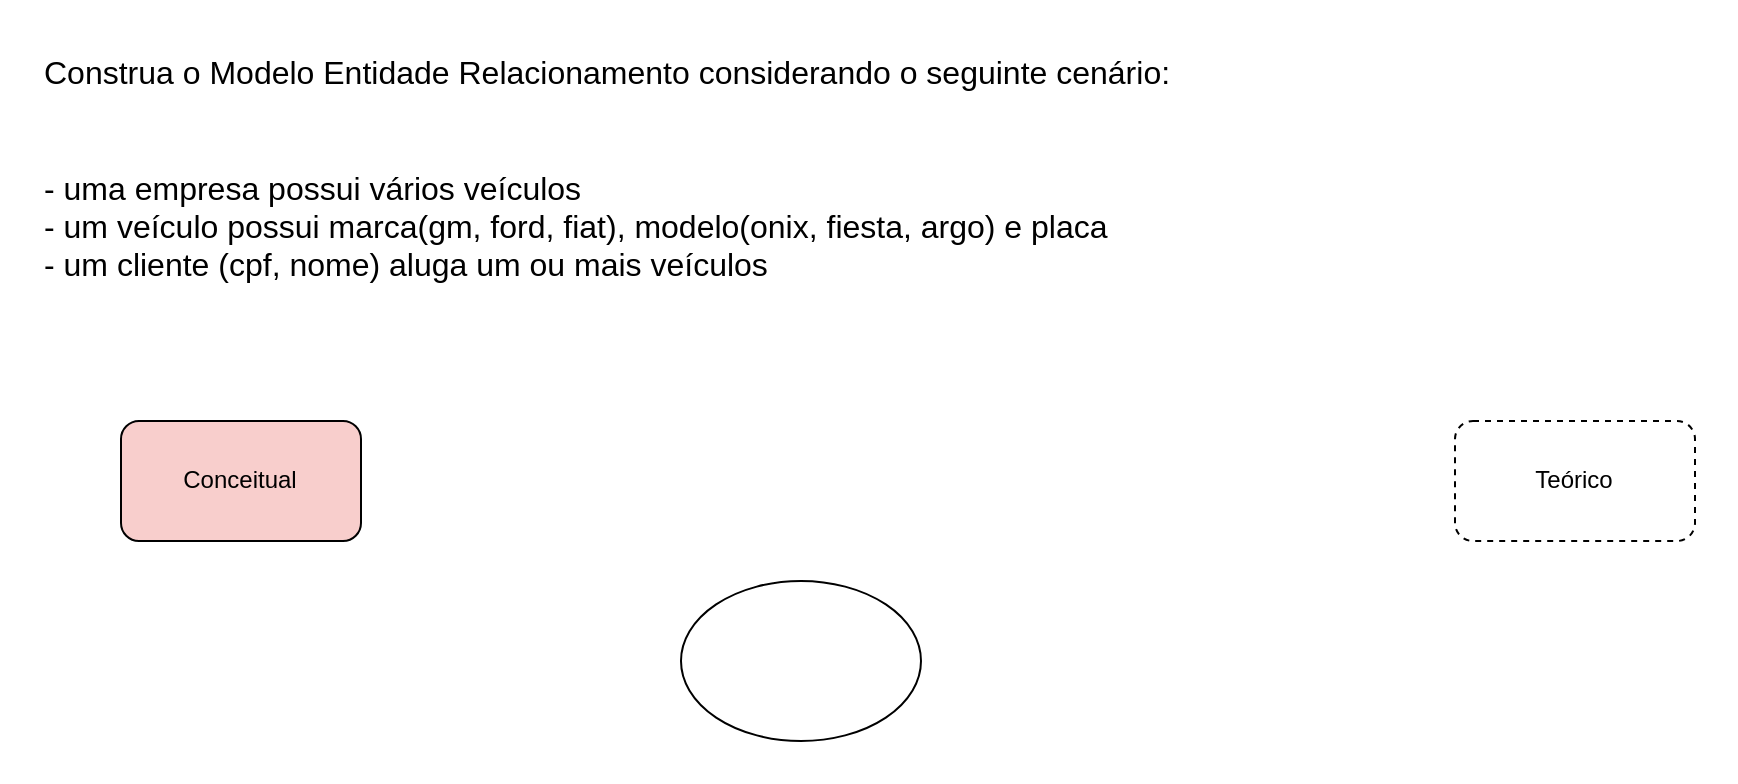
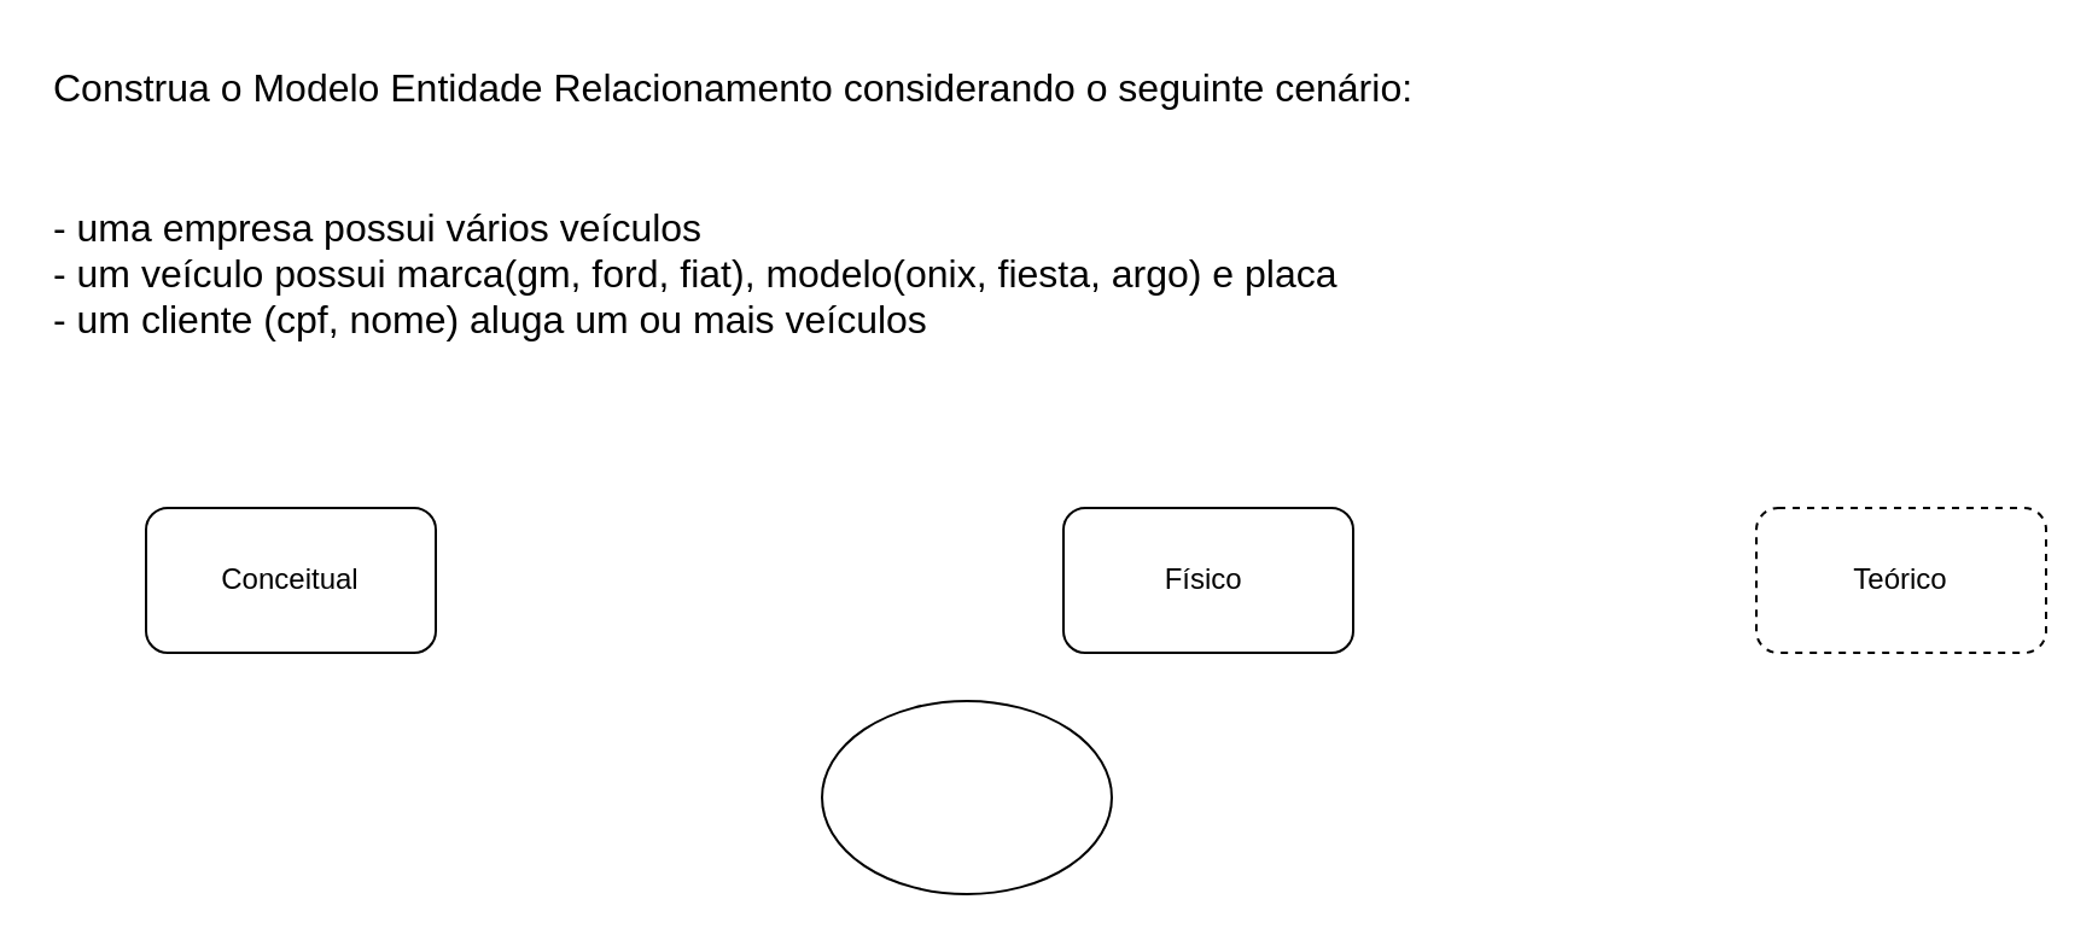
- <mxCell id="3" value="Conceitual" style="rounded=1;whiteSpace=wrap;html=1;fillColor=#f8cecc;" vertex="1" parent="1"><mxGeometry x="60" y="210" width="120" height="60" as="geometry" /></mxCell>
+ <mxCell id="3" value="Conceitual" style="rounded=1;whiteSpace=wrap;html=1;" vertex="1" parent="1"><mxGeometry x="60" y="210" width="120" height="60" as="geometry" /></mxCell>
+ <mxCell id="4" value="Físico&amp;nbsp;" style="rounded=1;whiteSpace=wrap;html=1;horizontal=1;" vertex="1" parent="1"><mxGeometry x="440" y="210" width="120" height="60" as="geometry" /></mxCell>
